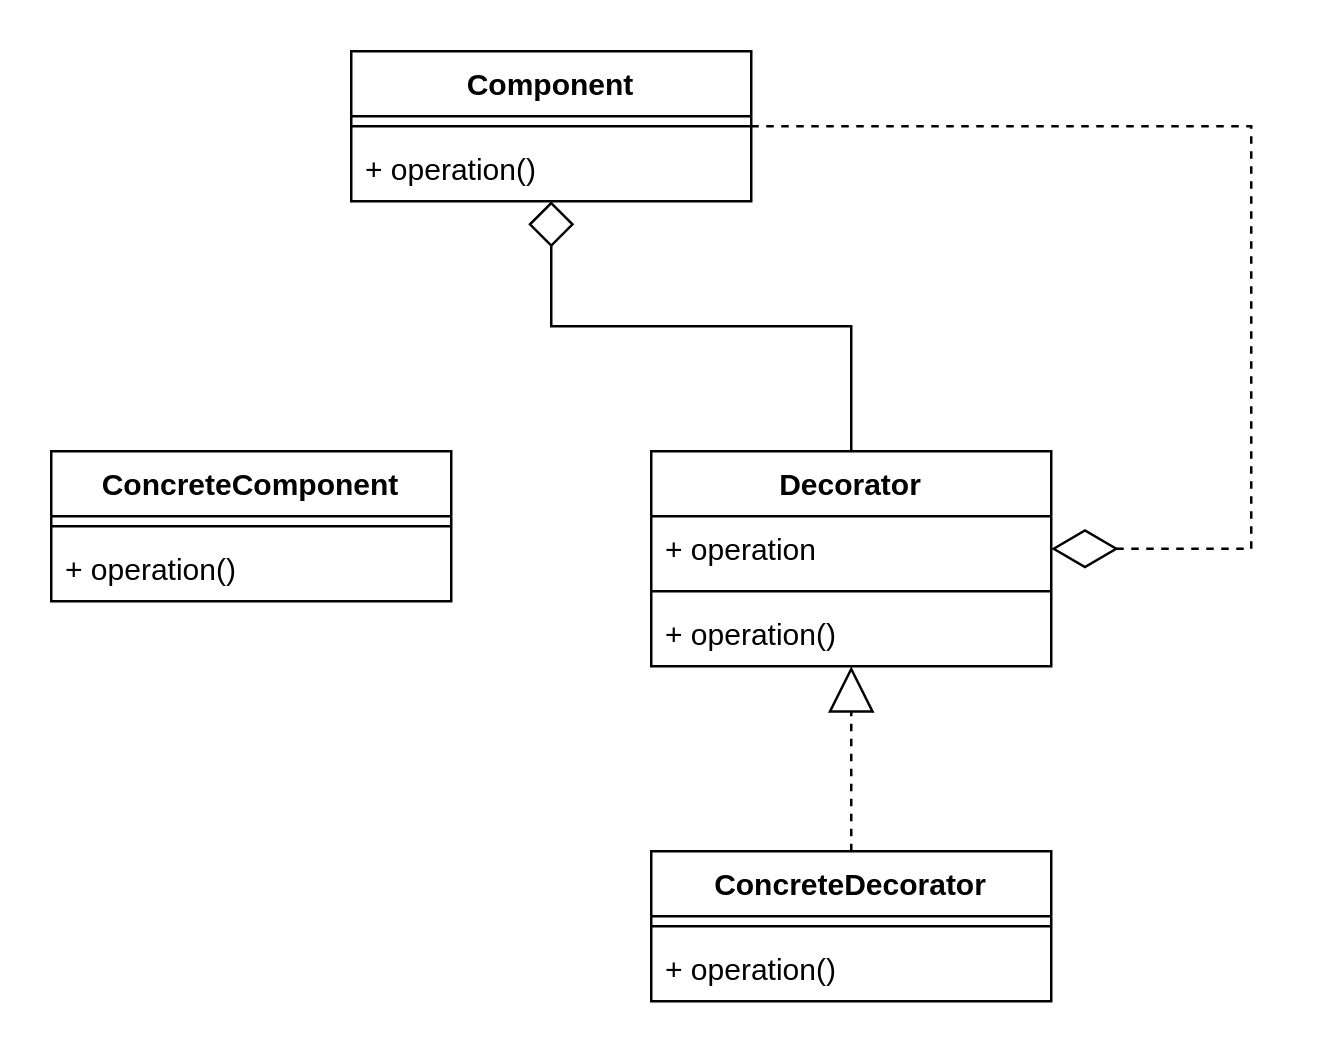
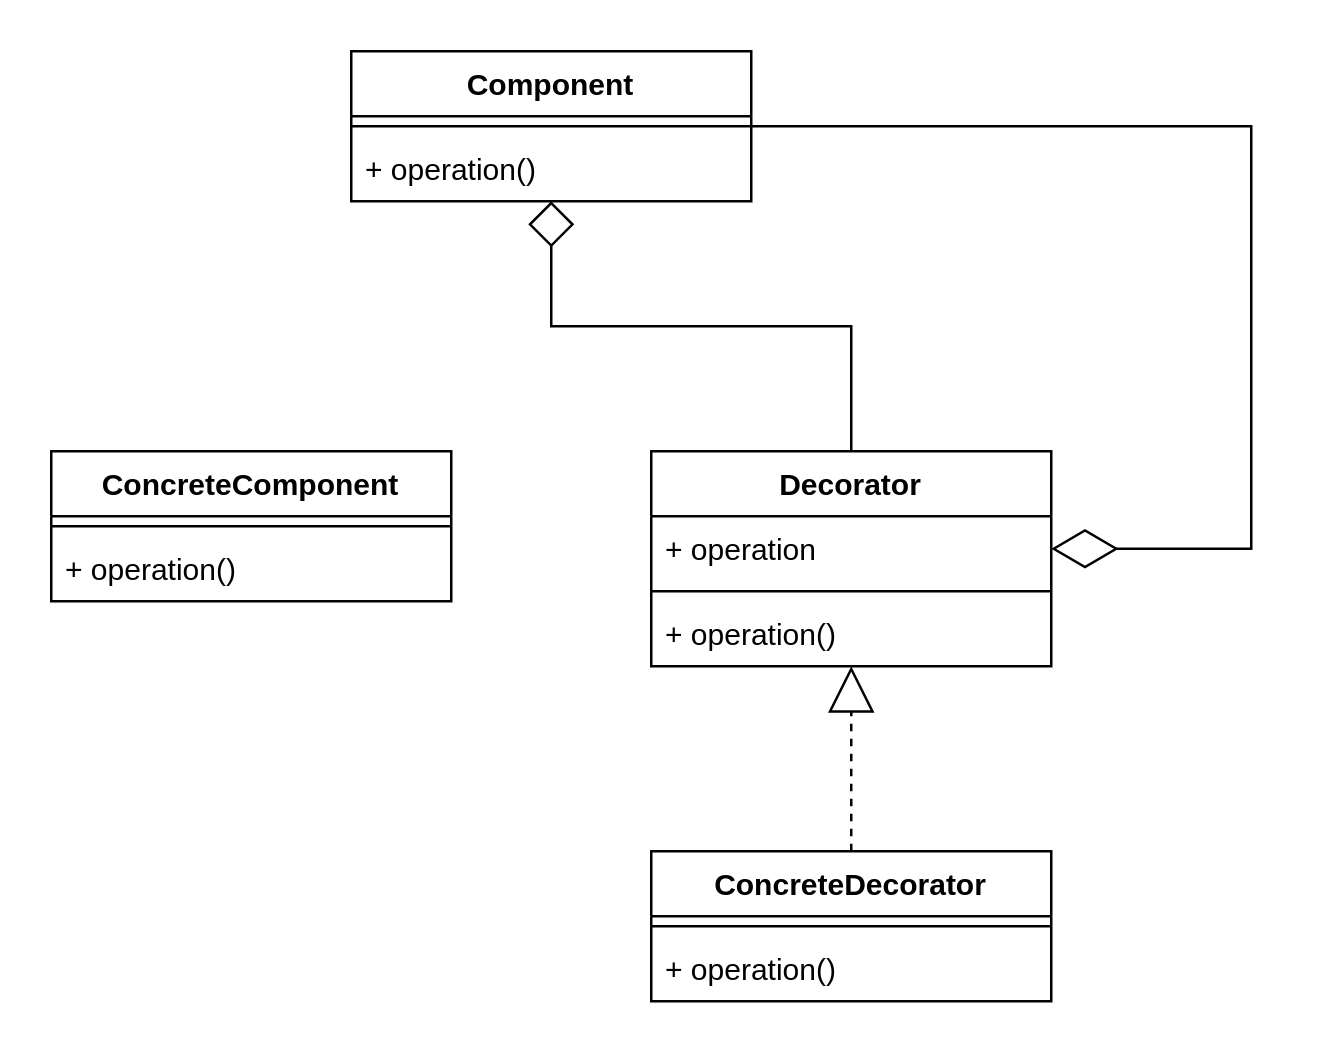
- <mxCell id="15" value="" style="endArrow=diamondThin;endFill=0;endSize=24;html=1;rounded=0;entryX=1;entryY=0.5;entryDx=0;entryDy=0;edgeStyle=orthogonalEdgeStyle;dashed=1;" edge="1" parent="1" source="2" target="9"><mxGeometry width="160" relative="1" as="geometry"><mxPoint x="390" y="-10" as="sourcePoint" /><mxPoint x="550" y="-10" as="targetPoint" /><Array as="points"><mxPoint x="500" y="50" /><mxPoint x="500" y="219" /></Array></mxGeometry></mxCell>
+ <mxCell id="15" value="" style="endArrow=diamondThin;endFill=0;endSize=24;html=1;rounded=0;entryX=1;entryY=0.5;entryDx=0;entryDy=0;edgeStyle=orthogonalEdgeStyle;" edge="1" parent="1" source="2" target="9"><mxGeometry width="160" relative="1" as="geometry"><mxPoint x="390" y="-10" as="sourcePoint" /><mxPoint x="550" y="-10" as="targetPoint" /><Array as="points"><mxPoint x="500" y="50" /><mxPoint x="500" y="219" /></Array></mxGeometry></mxCell>
